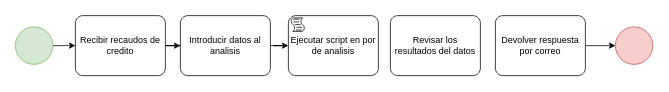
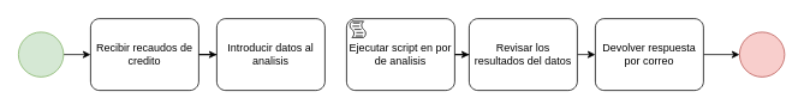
- <mxCell id="7" style="edgeStyle=orthogonalEdgeStyle;rounded=0;orthogonalLoop=1;jettySize=auto;html=1;exitX=1;exitY=0.5;exitDx=0;exitDy=0;exitPerimeter=0;" edge="1" parent="1" source="8" target="10"><mxGeometry relative="1" as="geometry" /></mxCell>
+ <mxCell id="9" style="edgeStyle=orthogonalEdgeStyle;rounded=0;orthogonalLoop=1;jettySize=auto;html=1;exitX=1;exitY=0.5;exitDx=0;exitDy=0;exitPerimeter=0;" edge="1" parent="1" source="10" target="12"><mxGeometry relative="1" as="geometry" /></mxCell>
+ <mxCell id="11" style="edgeStyle=orthogonalEdgeStyle;rounded=0;orthogonalLoop=1;jettySize=auto;html=1;exitX=1;exitY=0.5;exitDx=0;exitDy=0;exitPerimeter=0;entryX=0;entryY=0.5;entryDx=0;entryDy=0;entryPerimeter=0;" edge="1" parent="1" source="12" target="14"><mxGeometry relative="1" as="geometry" /></mxCell>
